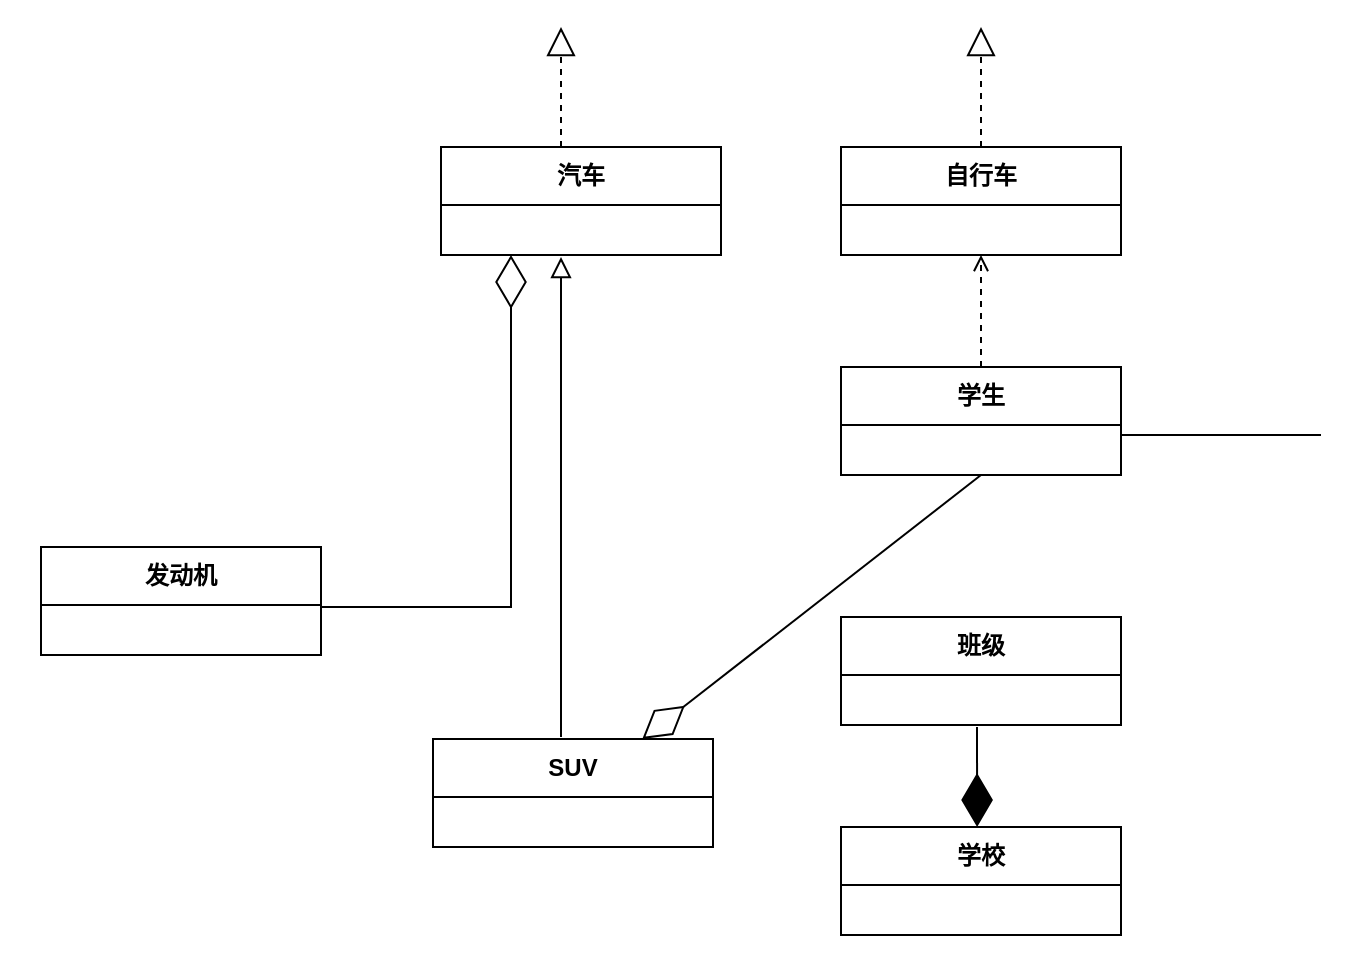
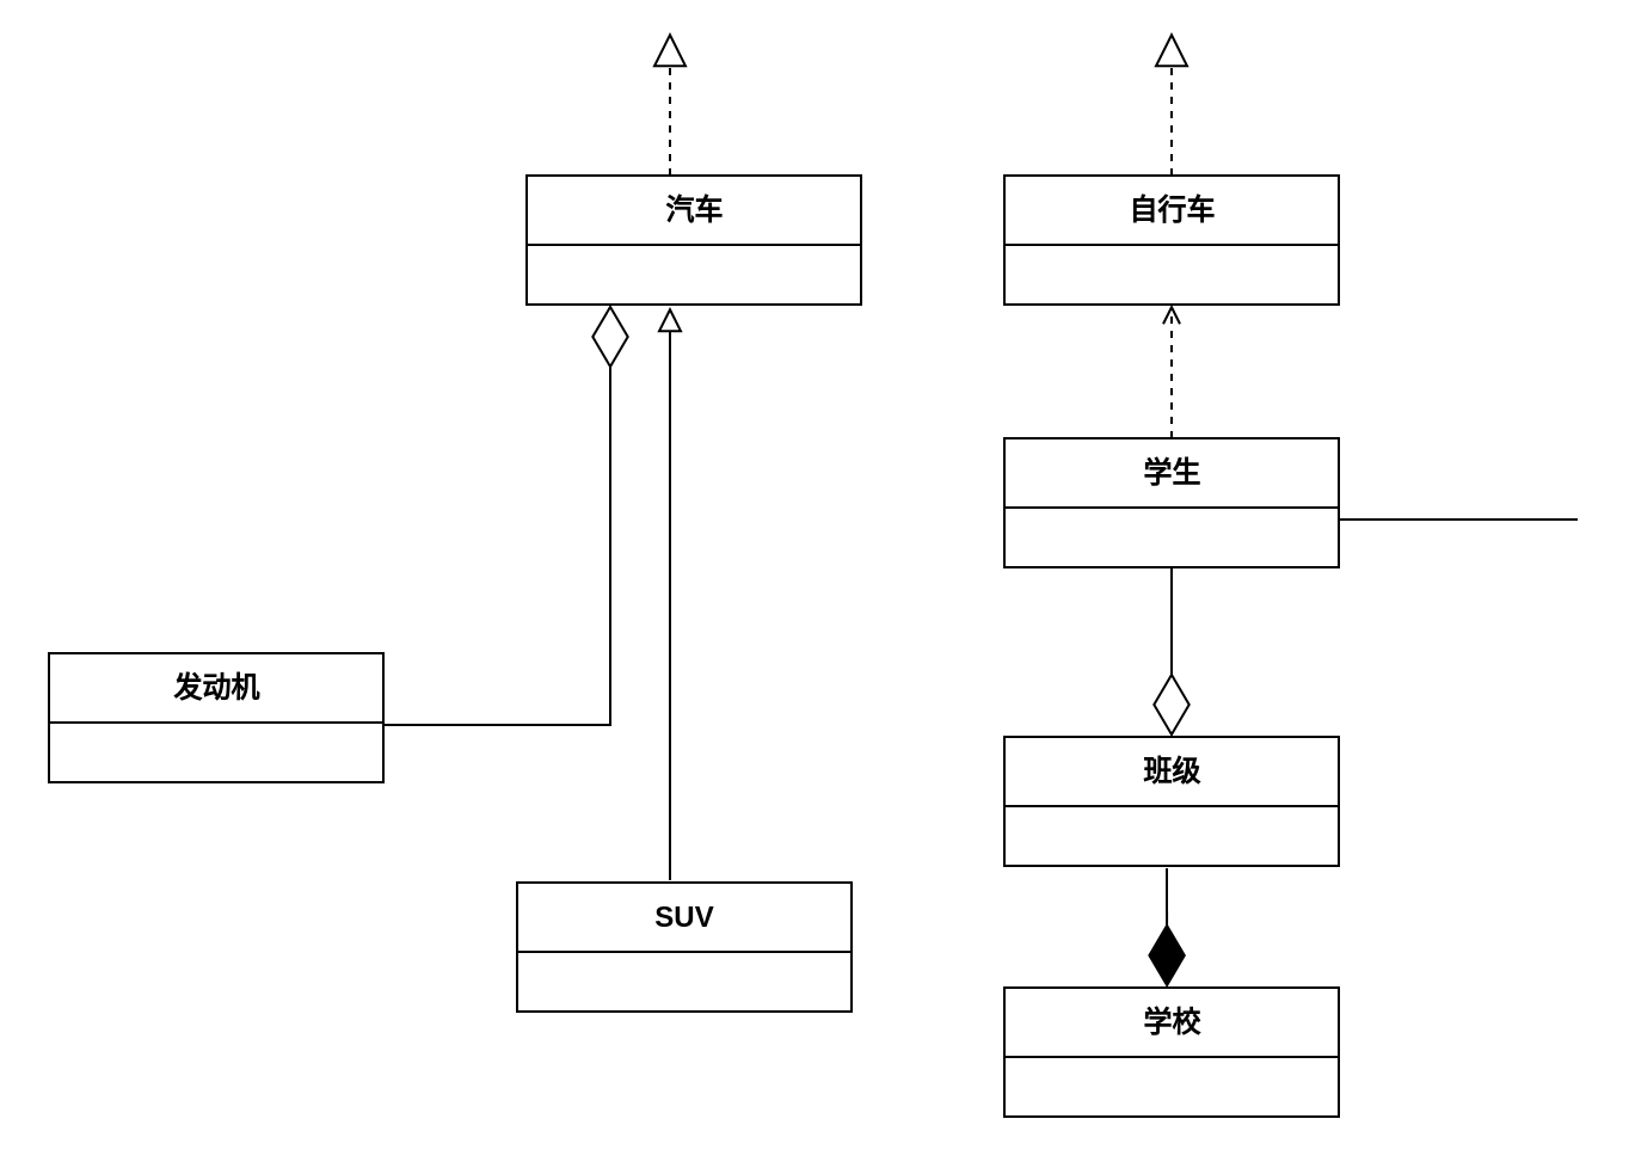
- <mxCell id="15" value="" style="endArrow=diamondThin;endFill=0;endSize=24;html=1;rounded=0;exitX=0.5;exitY=1;exitDx=0;exitDy=0;" parent="1" source="6" target="11" edge="1"><mxGeometry width="160" relative="1" as="geometry"><mxPoint x="480" y="210" as="sourcePoint" /><mxPoint x="640" y="210" as="targetPoint" /></mxGeometry></mxCell>
+ <mxCell id="15" value="" style="endArrow=diamondThin;endFill=0;endSize=24;html=1;rounded=0;exitX=0.5;exitY=1;exitDx=0;exitDy=0;entryX=0.5;entryY=0;entryDx=0;entryDy=0;" parent="1" source="6" target="9" edge="1"><mxGeometry width="160" relative="1" as="geometry"><mxPoint x="480" y="210" as="sourcePoint" /><mxPoint x="640" y="210" as="targetPoint" /></mxGeometry></mxCell>
